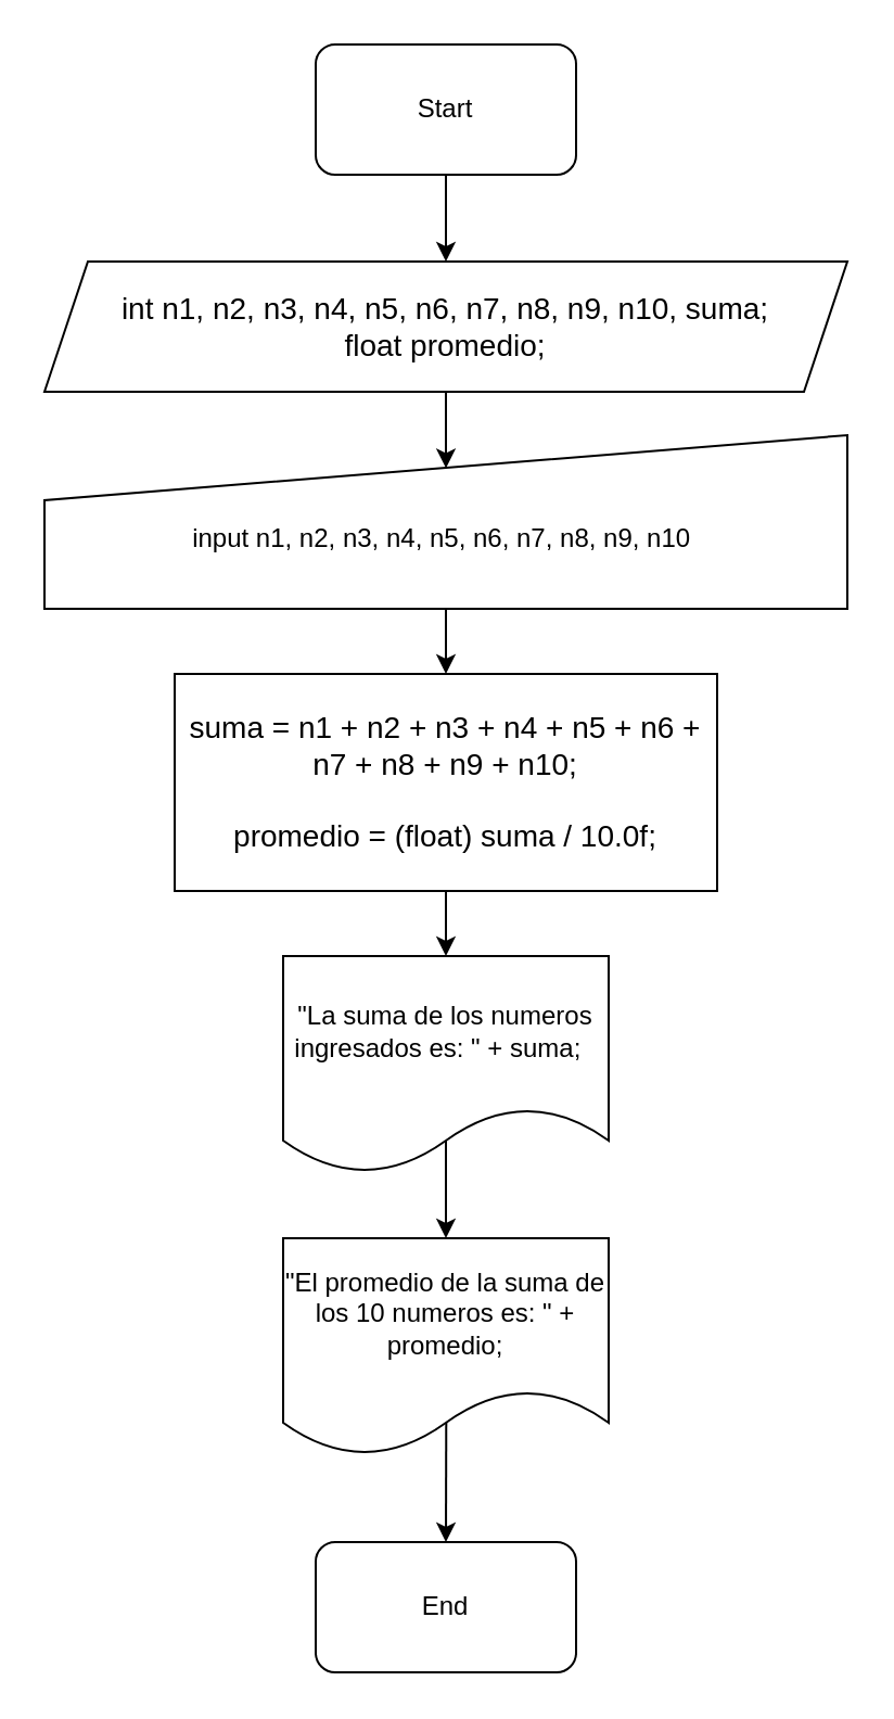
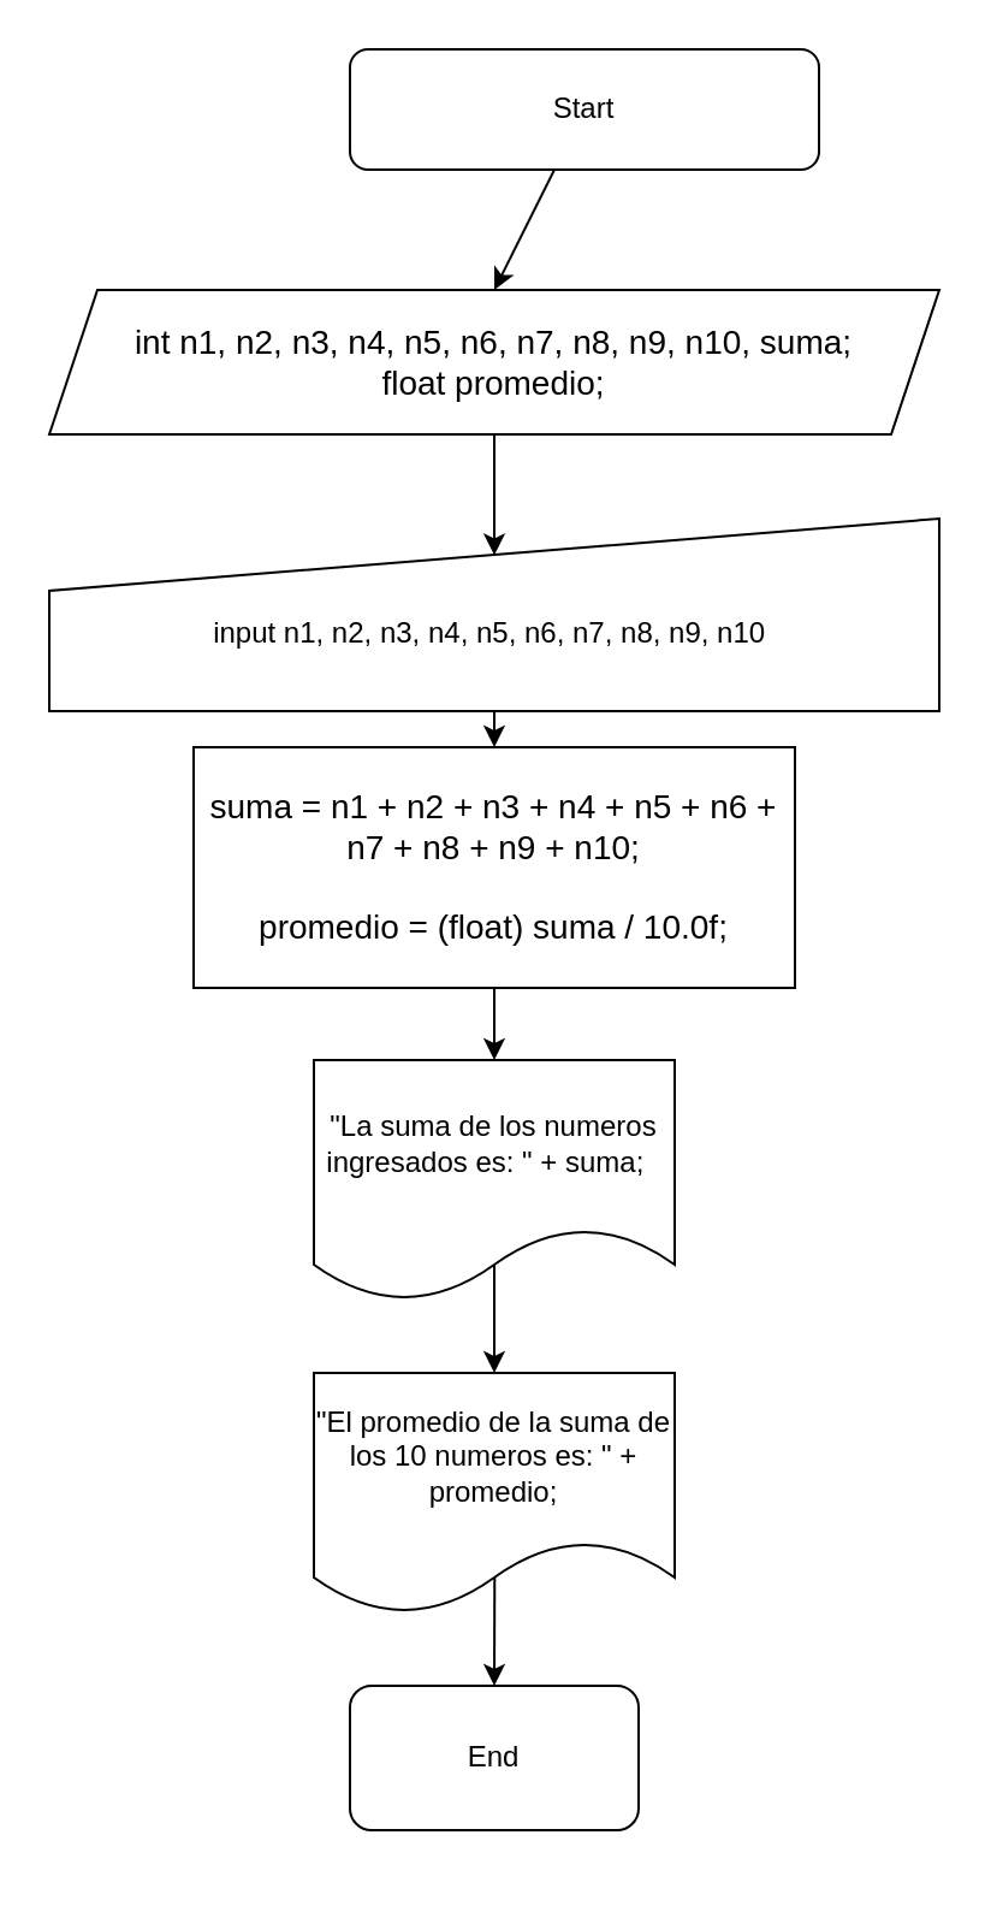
- <mxCell id="3" value="Start" style="rounded=1;whiteSpace=wrap;html=1;" parent="1" vertex="1"><mxGeometry x="145" y="20" width="120" height="60" as="geometry" /></mxCell>
+ <mxCell id="3" value="Start" style="rounded=1;whiteSpace=wrap;html=1;" parent="1" vertex="1"><mxGeometry x="145" y="20" width="195" height="50" as="geometry" /></mxCell>
- <mxCell id="7" value="&lt;div&gt;&lt;br&gt;&lt;/div&gt;input n1, n2, n3, n4, n5, n6, n7, n8, n9, n10&amp;nbsp;" style="shape=manualInput;whiteSpace=wrap;html=1;" parent="1" vertex="1"><mxGeometry x="20" y="200" width="370" height="80" as="geometry" /></mxCell>
+ <mxCell id="7" value="&lt;div&gt;&lt;br&gt;&lt;/div&gt;input n1, n2, n3, n4, n5, n6, n7, n8, n9, n10&amp;nbsp;" style="shape=manualInput;whiteSpace=wrap;html=1;" parent="1" vertex="1"><mxGeometry x="20" y="215" width="370" height="80" as="geometry" /></mxCell>
- <mxCell id="14" value="End" style="rounded=1;whiteSpace=wrap;html=1;" parent="1" vertex="1"><mxGeometry x="145" y="710" width="120" height="60" as="geometry" /></mxCell>
+ <mxCell id="14" value="End" style="rounded=1;whiteSpace=wrap;html=1;" parent="1" vertex="1"><mxGeometry x="145" y="700" width="120" height="60" as="geometry" /></mxCell>
